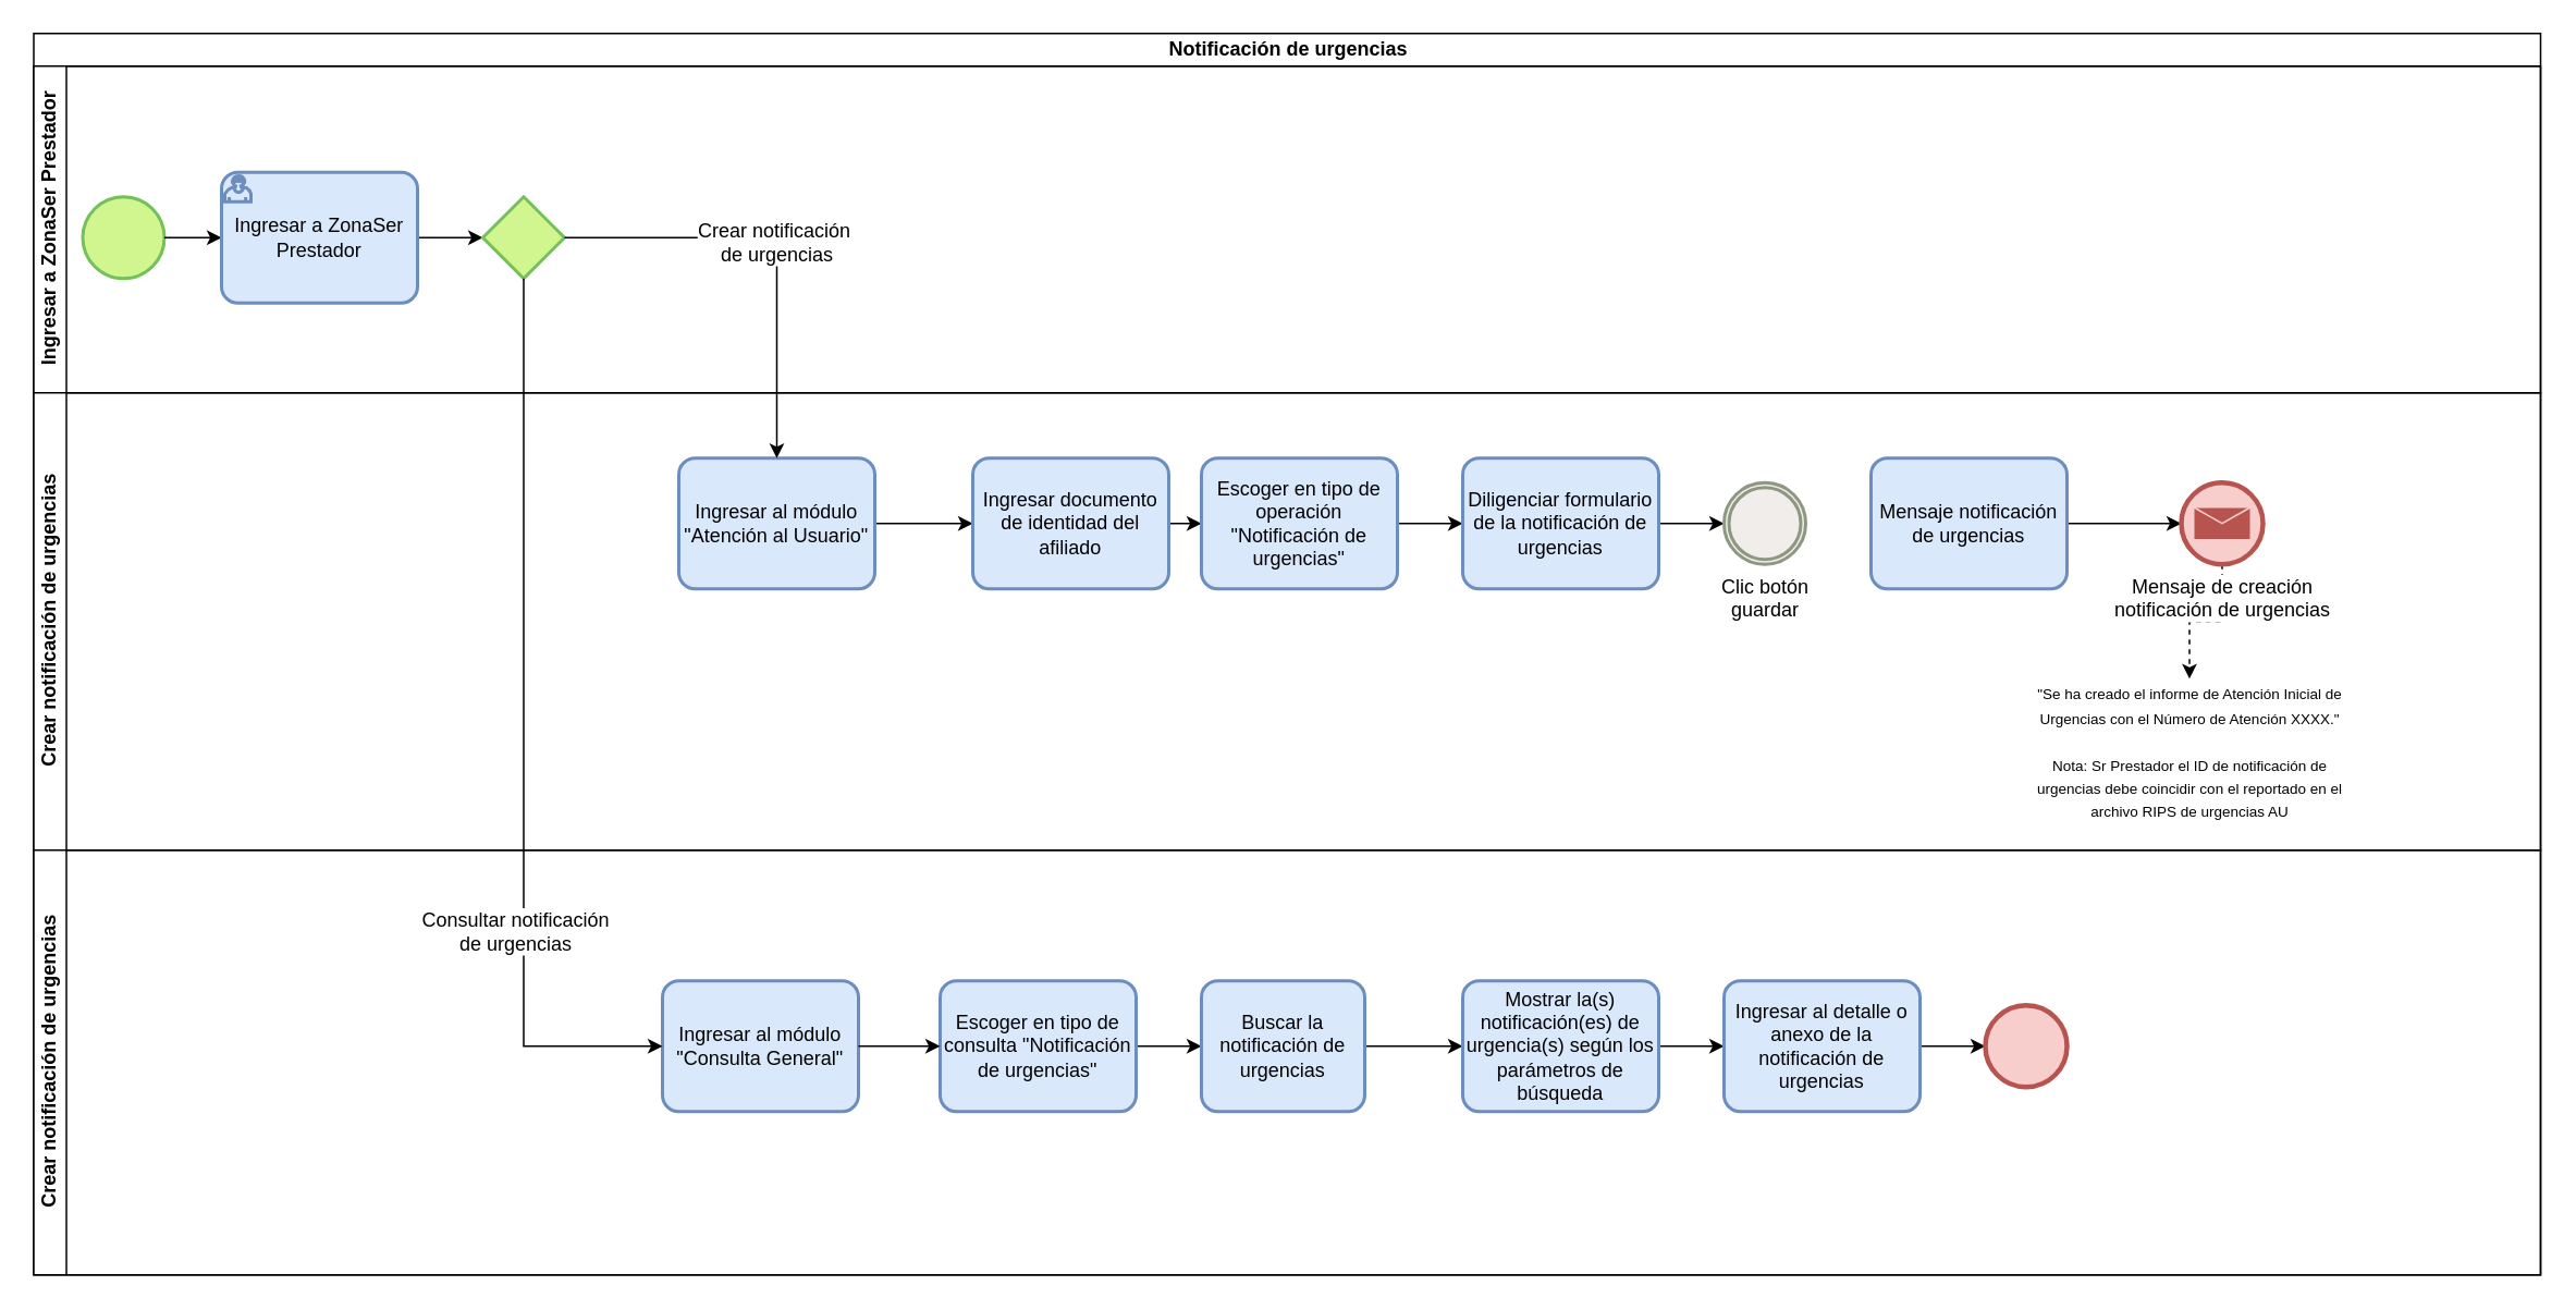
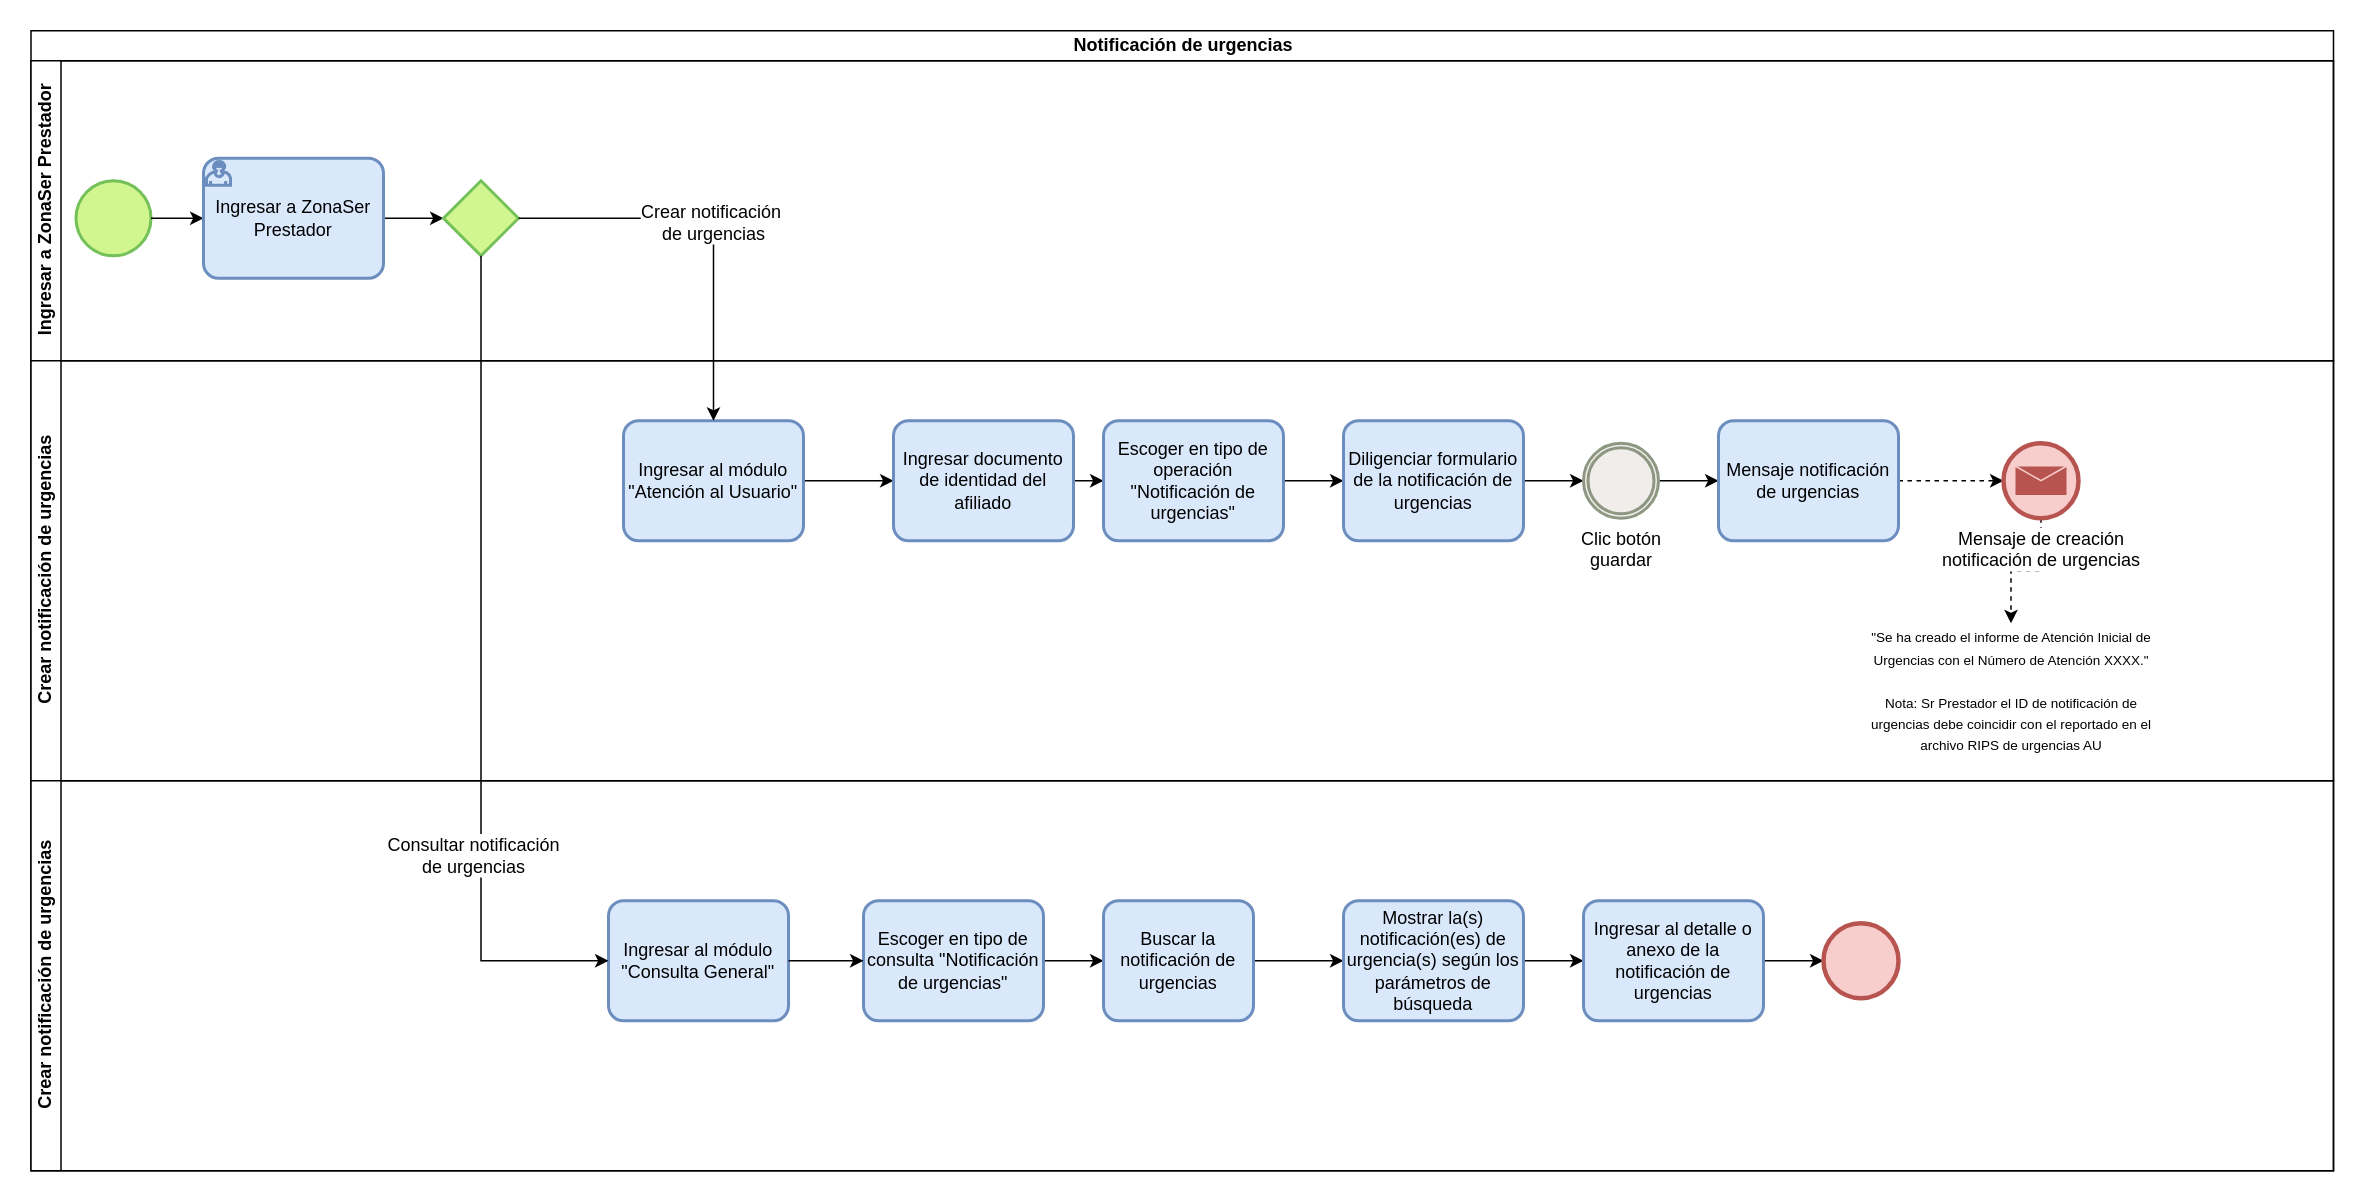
+ <mxCell id="18" style="edgeStyle=orthogonalEdgeStyle;rounded=0;orthogonalLoop=1;jettySize=auto;html=1;fontFamily=Helvetica;fontSize=12;fontColor=default;" parent="9" source="19" target="21" edge="1"><mxGeometry relative="1" as="geometry" /></mxCell>
- <mxCell id="20" style="edgeStyle=orthogonalEdgeStyle;rounded=0;orthogonalLoop=1;jettySize=auto;html=1;fontFamily=Helvetica;fontSize=12;fontColor=default;entryX=0;entryY=0.5;entryDx=0;entryDy=0;entryPerimeter=0;" parent="9" source="21" target="23" edge="1"><mxGeometry relative="1" as="geometry"><mxPoint x="1285" y="80" as="targetPoint" /></mxGeometry></mxCell>
+ <mxCell id="20" style="edgeStyle=orthogonalEdgeStyle;rounded=0;orthogonalLoop=1;jettySize=auto;html=1;fontFamily=Helvetica;fontSize=12;fontColor=default;entryX=0;entryY=0.5;entryDx=0;entryDy=0;entryPerimeter=0;dashed=1;" parent="9" source="21" target="23" edge="1"><mxGeometry relative="1" as="geometry"><mxPoint x="1285" y="80" as="targetPoint" /></mxGeometry></mxCell>
